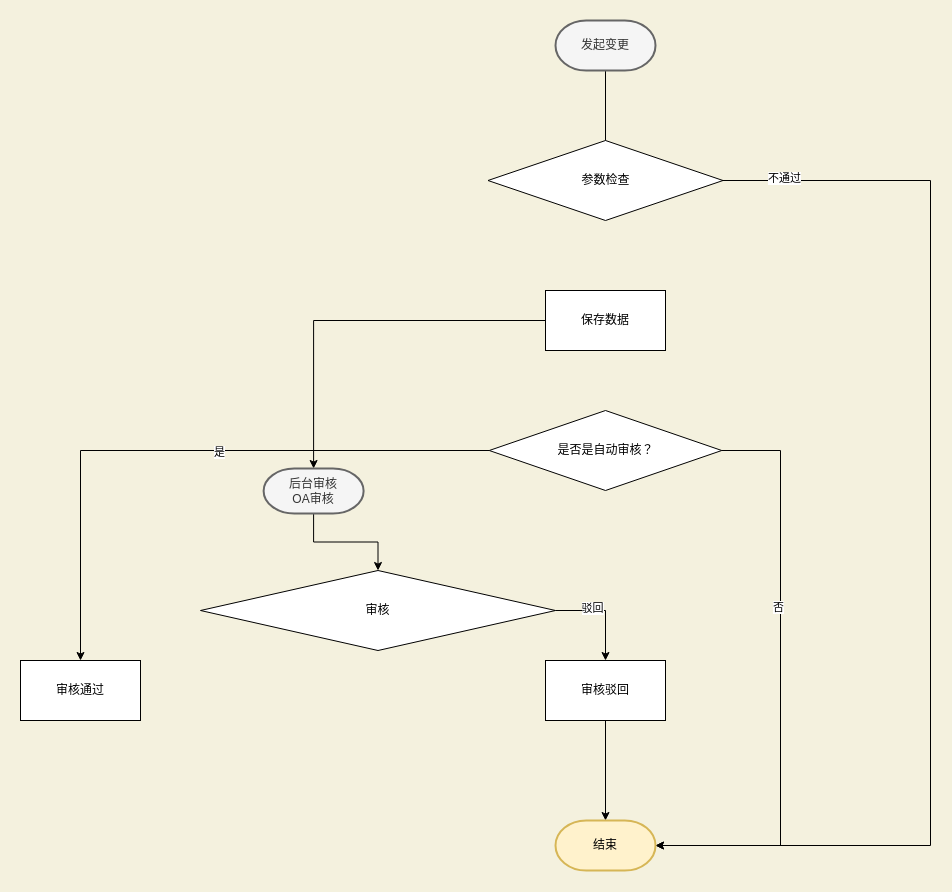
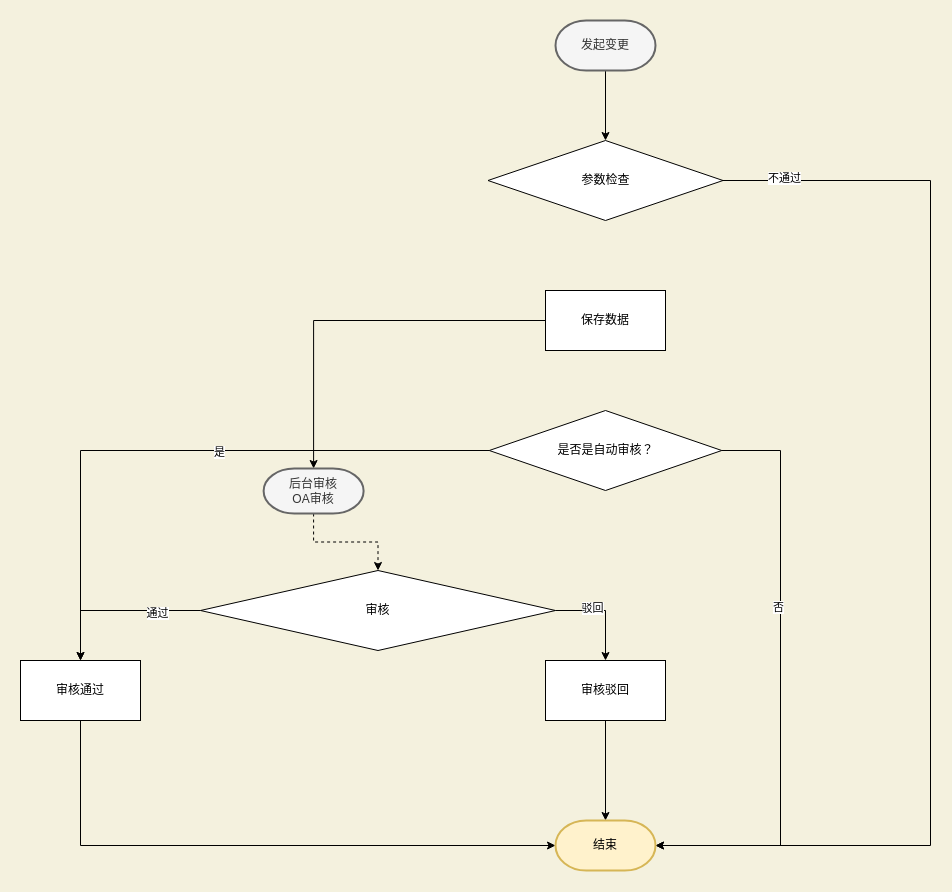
- <mxCell id="14" value="" style="edgeStyle=orthogonalEdgeStyle;rounded=0;orthogonalLoop=1;jettySize=auto;html=1;endArrow=none;" edge="1" parent="1" source="15" target="4"><mxGeometry relative="1" as="geometry" /></mxCell>
+ <mxCell id="14" value="" style="edgeStyle=orthogonalEdgeStyle;rounded=0;orthogonalLoop=1;jettySize=auto;html=1;" edge="1" parent="1" source="15" target="4"><mxGeometry relative="1" as="geometry" /></mxCell>
- <mxCell id="19" style="edgeStyle=orthogonalEdgeStyle;rounded=0;orthogonalLoop=1;jettySize=auto;html=1;entryX=0.5;entryY=0;entryDx=0;entryDy=0;" edge="1" parent="1" source="20" target="25"><mxGeometry relative="1" as="geometry" /></mxCell>
+ <mxCell id="19" style="edgeStyle=orthogonalEdgeStyle;rounded=0;orthogonalLoop=1;jettySize=auto;html=1;entryX=0.5;entryY=0;entryDx=0;entryDy=0;dashed=1;" edge="1" parent="1" source="20" target="25"><mxGeometry relative="1" as="geometry" /></mxCell>
+ <mxCell id="23" style="edgeStyle=orthogonalEdgeStyle;rounded=0;orthogonalLoop=1;jettySize=auto;html=1;exitX=0;exitY=0.5;exitDx=0;exitDy=0;" edge="1" parent="1" source="25" target="6"><mxGeometry relative="1" as="geometry" /></mxCell>
+ <mxCell id="24" value="通过" style="edgeLabel;html=1;align=center;verticalAlign=middle;resizable=0;points=[];" vertex="1" connectable="0" parent="23"><mxGeometry x="-0.485" y="2" relative="1" as="geometry"><mxPoint as="offset" /></mxGeometry></mxCell>
+ <mxCell id="5" style="edgeStyle=orthogonalEdgeStyle;rounded=0;orthogonalLoop=1;jettySize=auto;html=1;entryX=0;entryY=0.5;entryDx=0;entryDy=0;entryPerimeter=0;" edge="1" parent="1" source="6" target="16"><mxGeometry relative="1" as="geometry"><Array as="points"><mxPoint x="80" y="845" /></Array></mxGeometry></mxCell>
